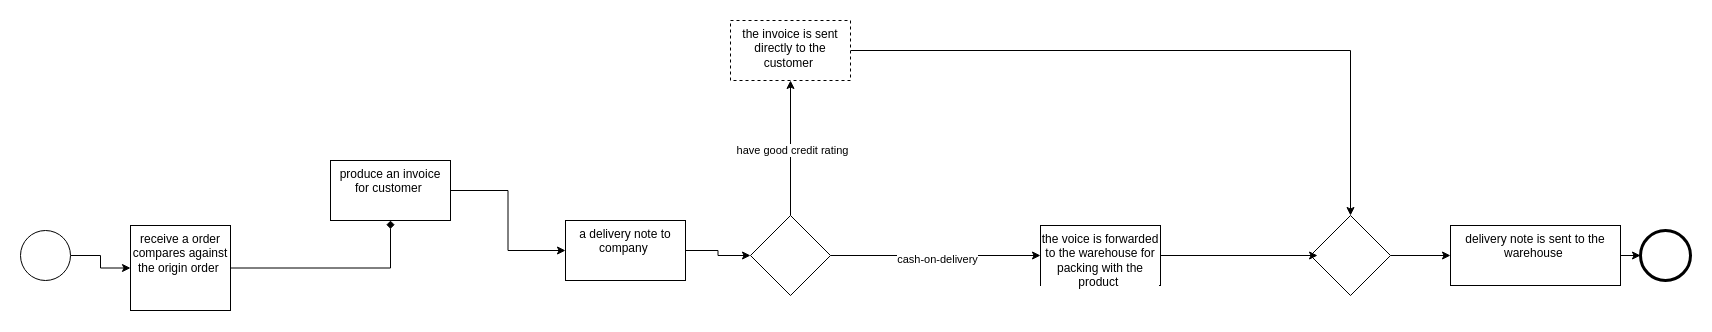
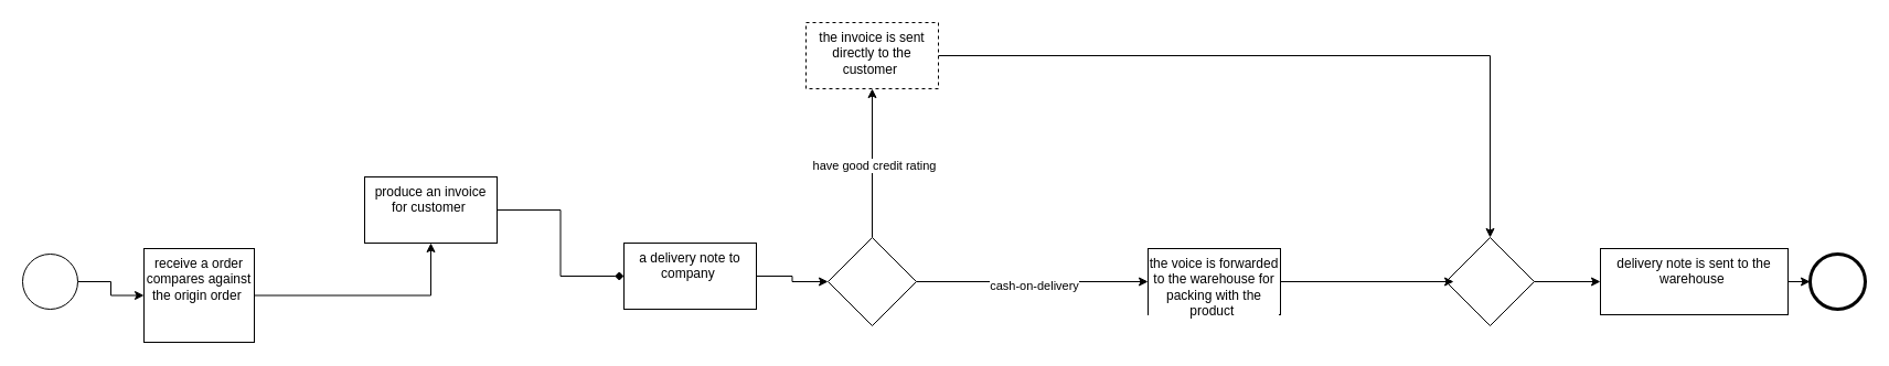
- <mxCell id="4" value="" style="edgeStyle=orthogonalEdgeStyle;rounded=0;orthogonalLoop=1;jettySize=auto;html=1;endArrow=diamond;" edge="1" parent="1" source="5" target="7"><mxGeometry relative="1" as="geometry" /></mxCell>
+ <mxCell id="4" value="" style="edgeStyle=orthogonalEdgeStyle;rounded=0;orthogonalLoop=1;jettySize=auto;html=1;" edge="1" parent="1" source="5" target="7"><mxGeometry relative="1" as="geometry" /></mxCell>
- <mxCell id="6" value="" style="edgeStyle=orthogonalEdgeStyle;rounded=0;orthogonalLoop=1;jettySize=auto;html=1;" edge="1" parent="1" source="7" target="9"><mxGeometry relative="1" as="geometry" /></mxCell>
+ <mxCell id="6" value="" style="edgeStyle=orthogonalEdgeStyle;rounded=0;orthogonalLoop=1;jettySize=auto;html=1;endArrow=diamond;" edge="1" parent="1" source="7" target="9"><mxGeometry relative="1" as="geometry" /></mxCell>
